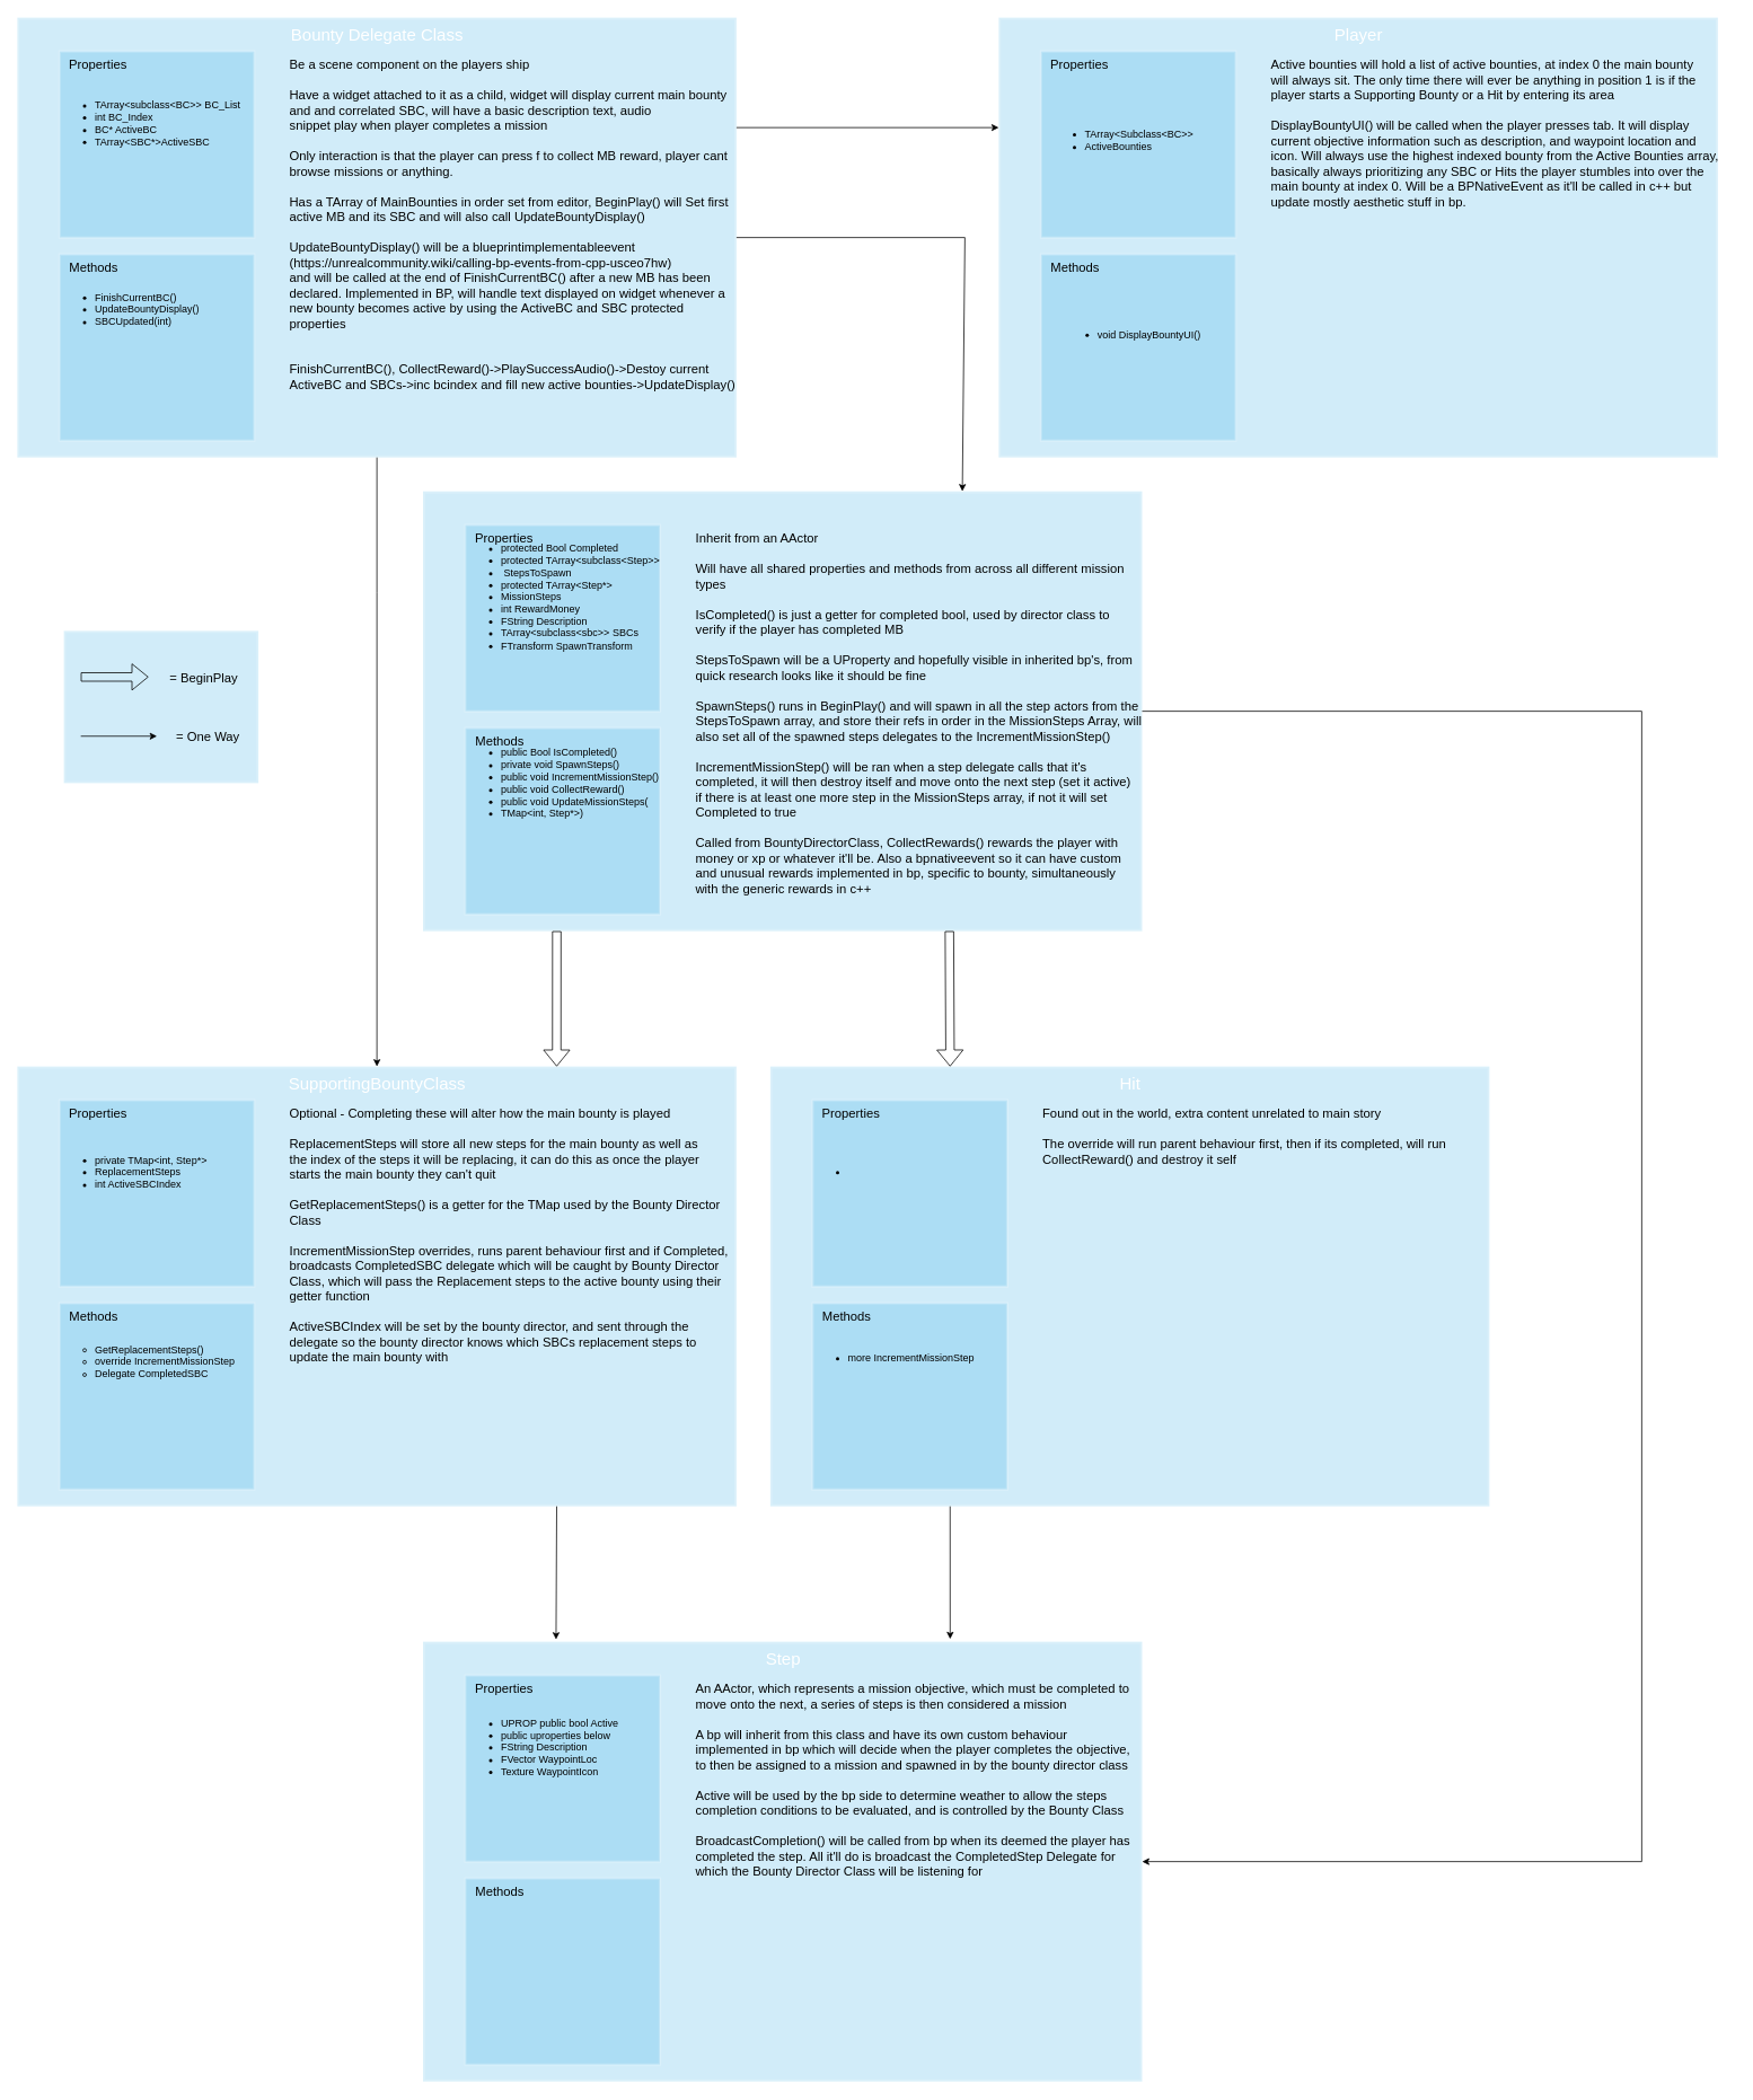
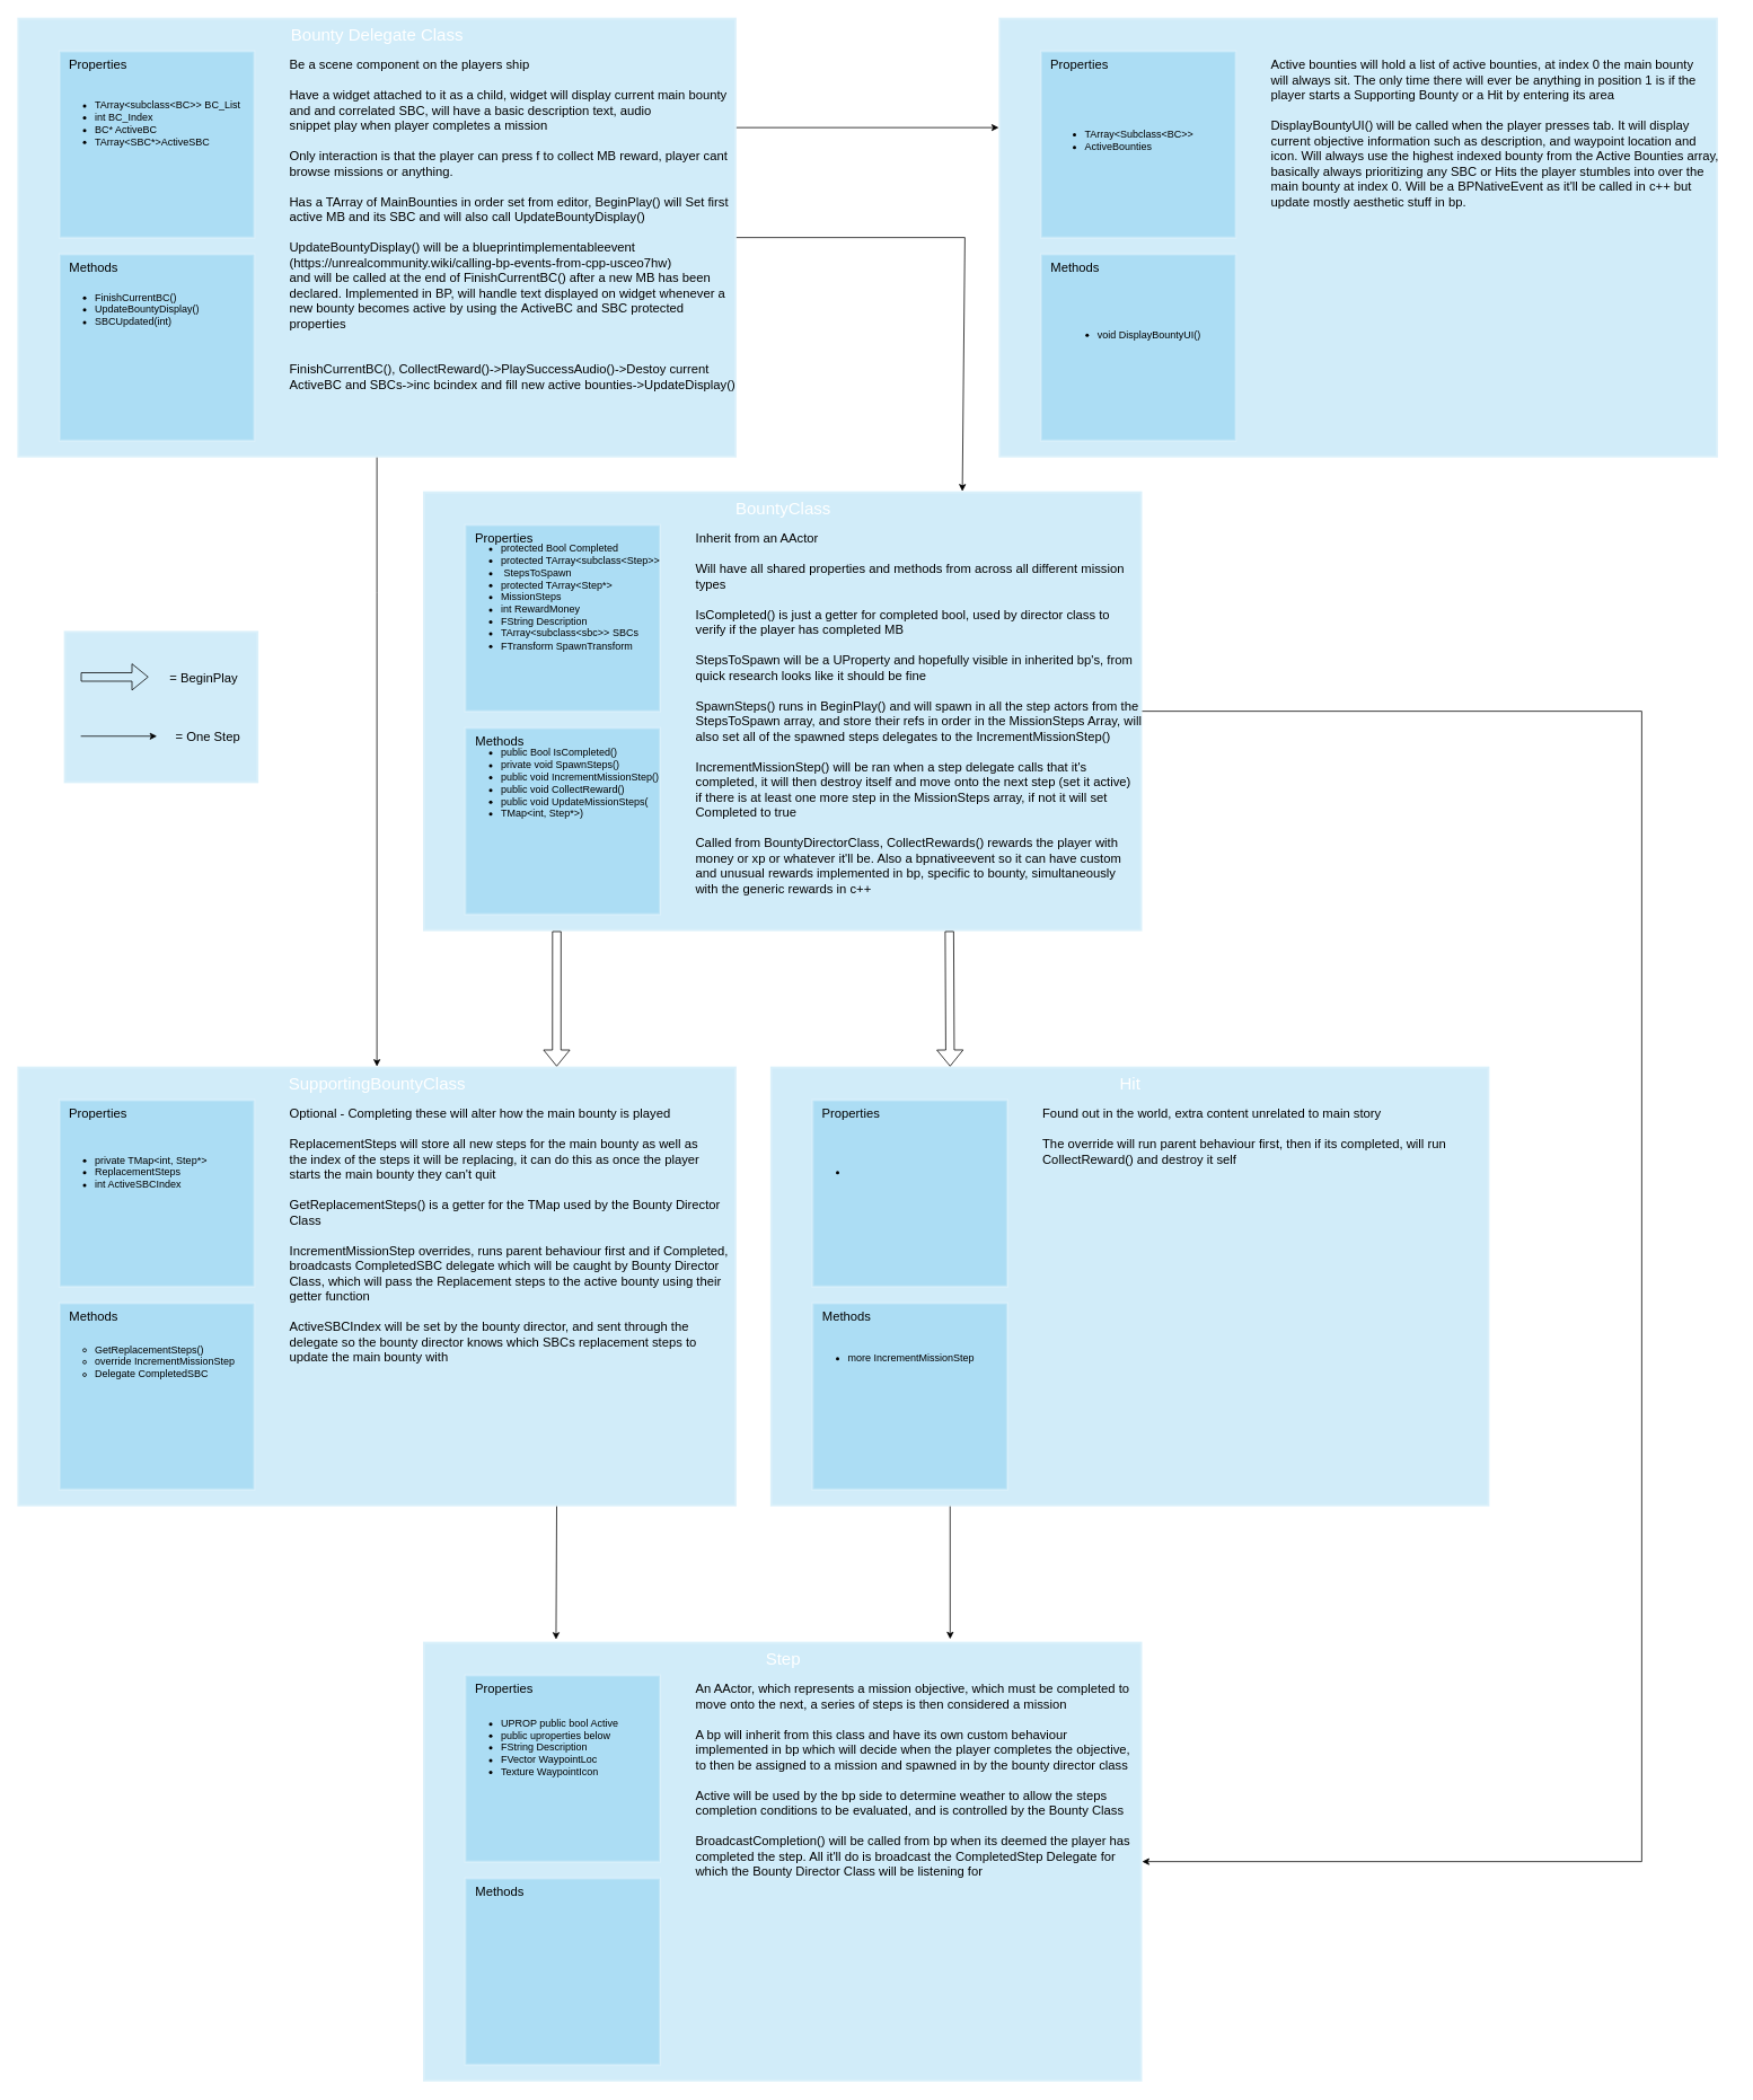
- <mxCell id="62" value="Player" style="text;html=1;align=center;verticalAlign=middle;resizable=0;points=[];autosize=1;strokeColor=none;fillColor=none;fontColor=#FFFFFF;fontSize=20;" parent="1" vertex="1"><mxGeometry x="1565" y="20" width="80" height="40" as="geometry" /></mxCell>
+ <mxCell id="17" value="BountyClass" style="text;html=1;align=center;verticalAlign=middle;resizable=0;points=[];autosize=1;strokeColor=none;fillColor=none;fontColor=#FFFFFF;fontSize=20;" parent="1" vertex="1"><mxGeometry x="854.5" y="580" width="140" height="40" as="geometry" /></mxCell>
- <mxCell id="15" value="&lt;font style=&quot;font-size: 15px;&quot;&gt;= One Way&lt;/font&gt;" style="text;html=1;align=center;verticalAlign=middle;resizable=0;points=[];autosize=1;strokeColor=none;fillColor=none;" parent="1" vertex="1"><mxGeometry x="195" y="855" width="100" height="30" as="geometry" /></mxCell>
+ <mxCell id="15" value="&lt;font style=&quot;font-size: 15px;&quot;&gt;= One Step&lt;/font&gt;" style="text;html=1;align=center;verticalAlign=middle;resizable=0;points=[];autosize=1;strokeColor=none;fillColor=none;" parent="1" vertex="1"><mxGeometry x="195" y="855" width="100" height="30" as="geometry" /></mxCell>
